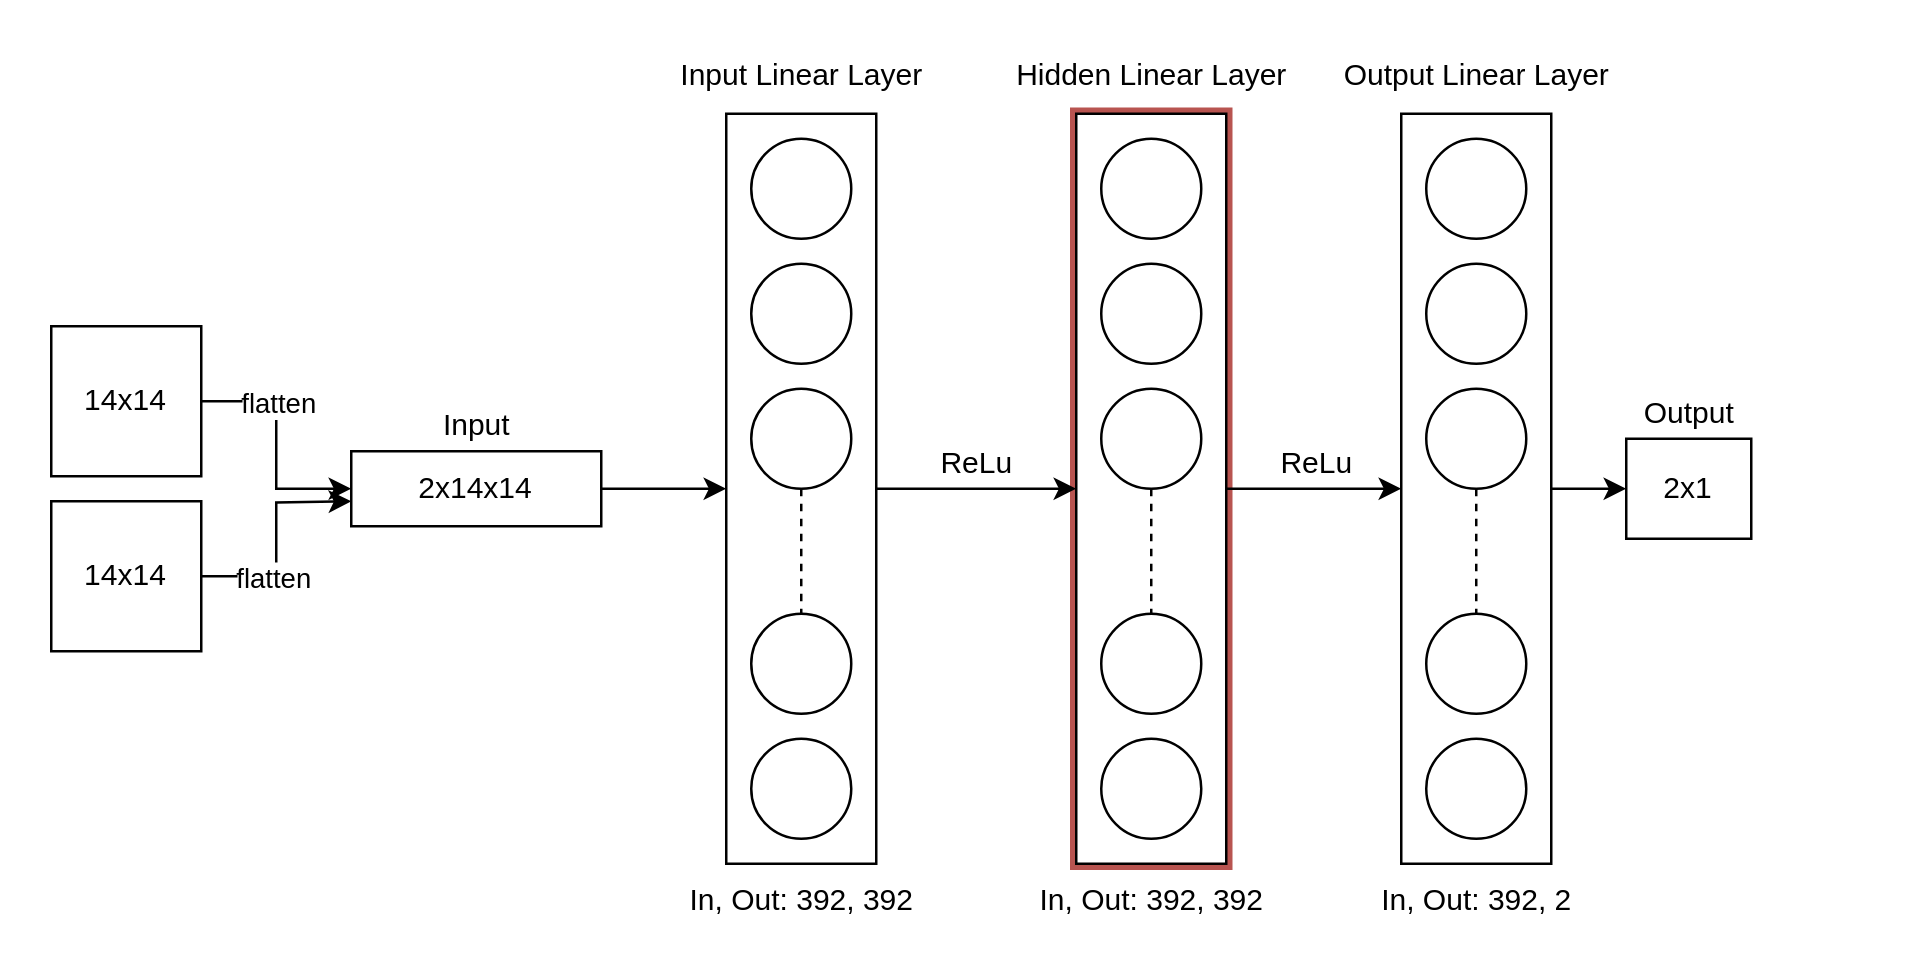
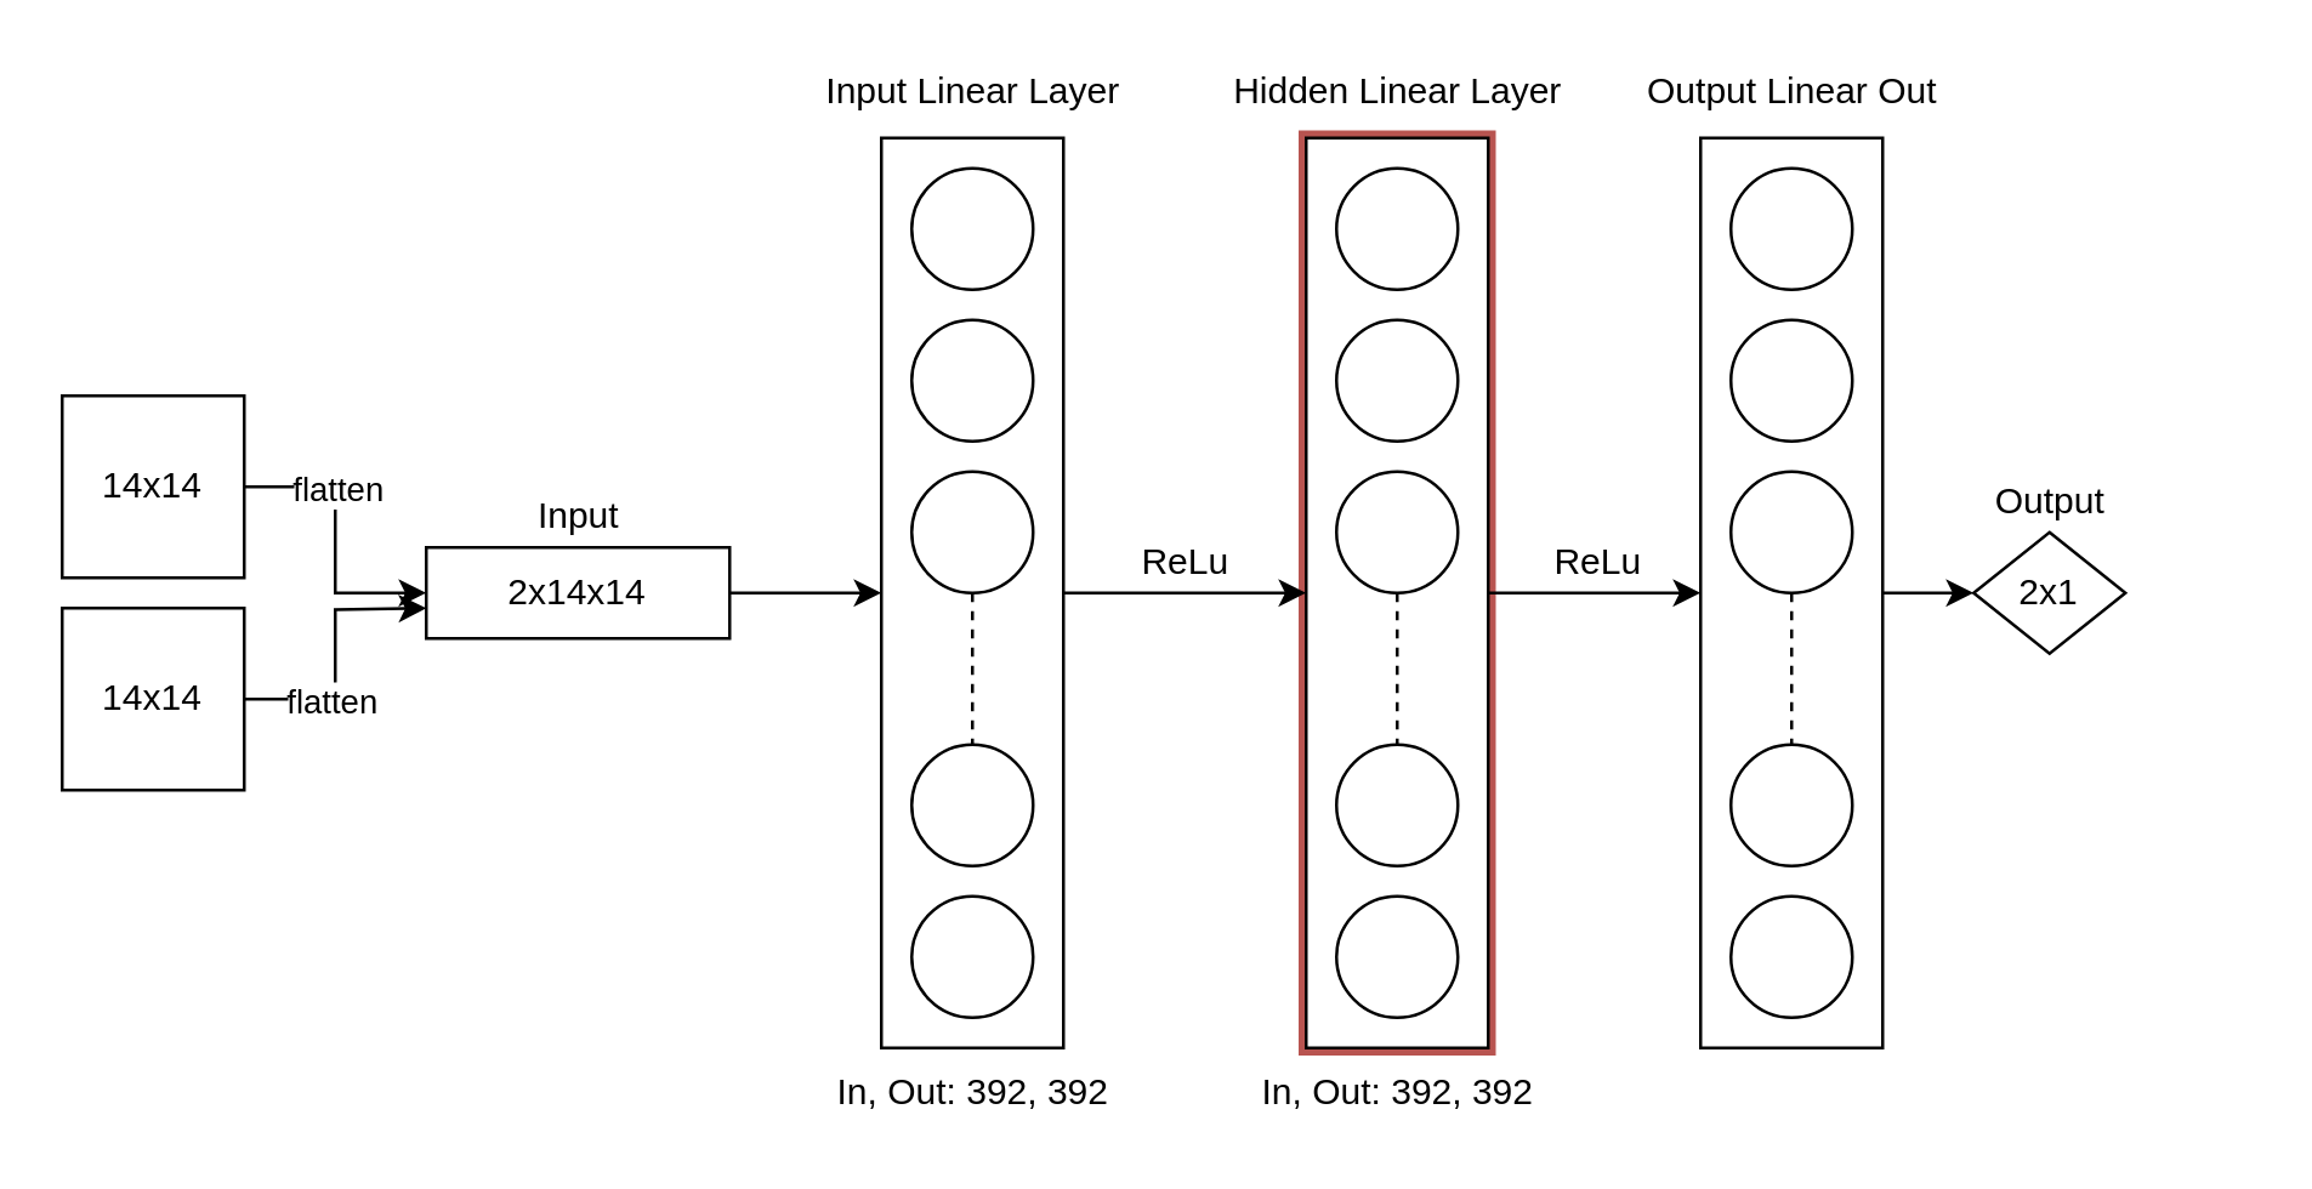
- <mxCell id="41" value="Output Linear Layer" style="text;html=1;align=center;verticalAlign=middle;resizable=0;points=[];autosize=1;strokeColor=none;" vertex="1" parent="1"><mxGeometry x="530" y="20" width="120" height="20" as="geometry" /></mxCell>
+ <mxCell id="41" value="Output Linear Out" style="text;html=1;align=center;verticalAlign=middle;resizable=0;points=[];autosize=1;strokeColor=none;" vertex="1" parent="1"><mxGeometry x="530" y="20" width="120" height="20" as="geometry" /></mxCell>
- <mxCell id="36" value="2x1" style="rounded=0;whiteSpace=wrap;html=1;" vertex="1" parent="1"><mxGeometry x="650" y="175" width="50" height="40" as="geometry" /></mxCell>
+ <mxCell id="36" value="2x1" style="rhombus;whiteSpace=wrap;html=1;" vertex="1" parent="1"><mxGeometry x="650" y="175" width="50" height="40" as="geometry" /></mxCell>
- <mxCell id="46" value="In, Out: 392, 2" style="text;html=1;align=center;verticalAlign=middle;resizable=0;points=[];autosize=1;strokeColor=none;" vertex="1" parent="1"><mxGeometry x="545" y="350" width="90" height="20" as="geometry" /></mxCell>
